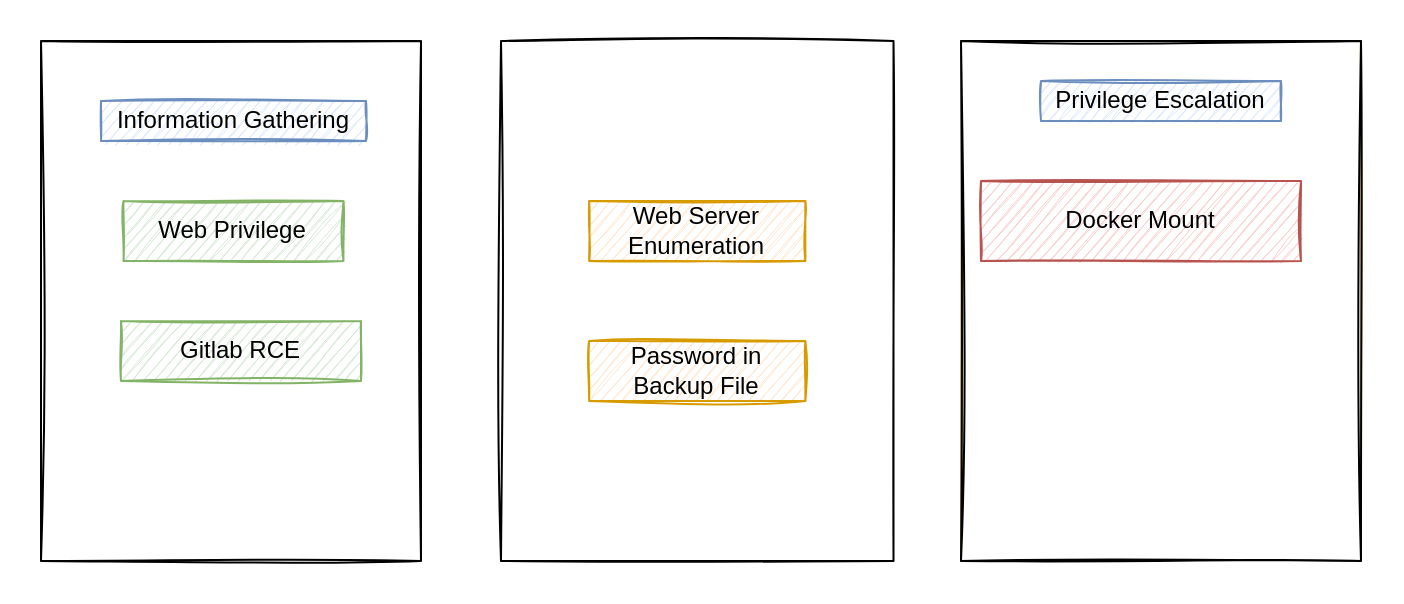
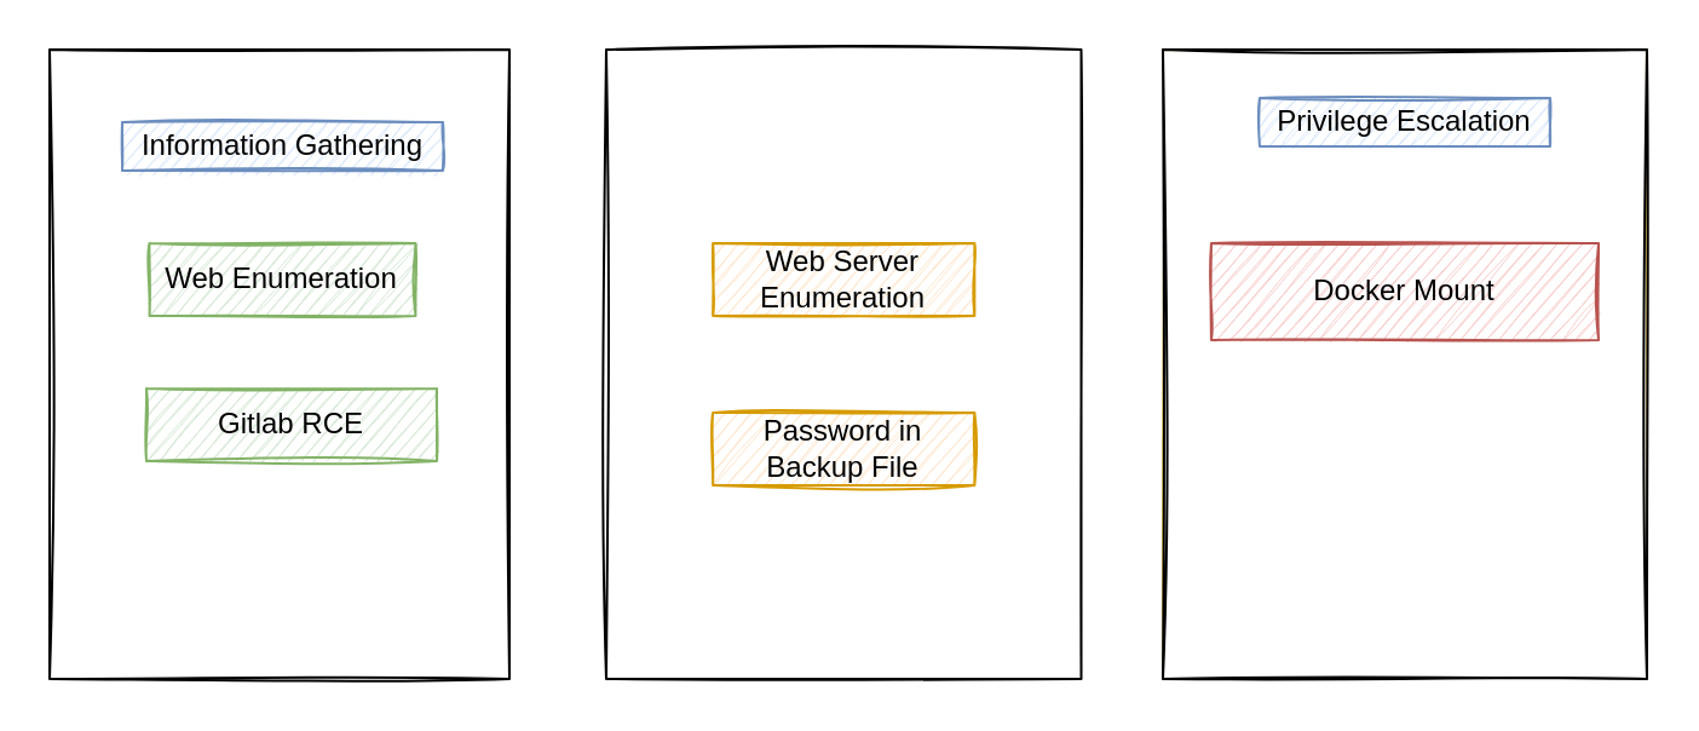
- <mxCell id="5" value="Docker Mount" style="text;html=1;fillColor=#f8cecc;align=center;verticalAlign=middle;whiteSpace=wrap;rounded=0;sketch=1;strokeColor=#b85450;" parent="1" vertex="1"><mxGeometry x="490" y="90" width="160" height="40" as="geometry" /></mxCell>
+ <mxCell id="5" value="Docker Mount" style="text;html=1;fillColor=#f8cecc;align=center;verticalAlign=middle;whiteSpace=wrap;rounded=0;sketch=1;strokeColor=#b85450;" parent="1" vertex="1"><mxGeometry x="500" y="100" width="160" height="40" as="geometry" /></mxCell>
- <mxCell id="11" value="Web Privilege" style="text;html=1;fillColor=#d5e8d4;align=center;verticalAlign=middle;whiteSpace=wrap;rounded=0;sketch=1;strokeColor=#82b366;" parent="1" vertex="1"><mxGeometry x="61.25" y="100" width="110" height="30" as="geometry" /></mxCell>
+ <mxCell id="11" value="Web Enumeration" style="text;html=1;fillColor=#d5e8d4;align=center;verticalAlign=middle;whiteSpace=wrap;rounded=0;sketch=1;strokeColor=#82b366;" parent="1" vertex="1"><mxGeometry x="61.25" y="100" width="110" height="30" as="geometry" /></mxCell>
